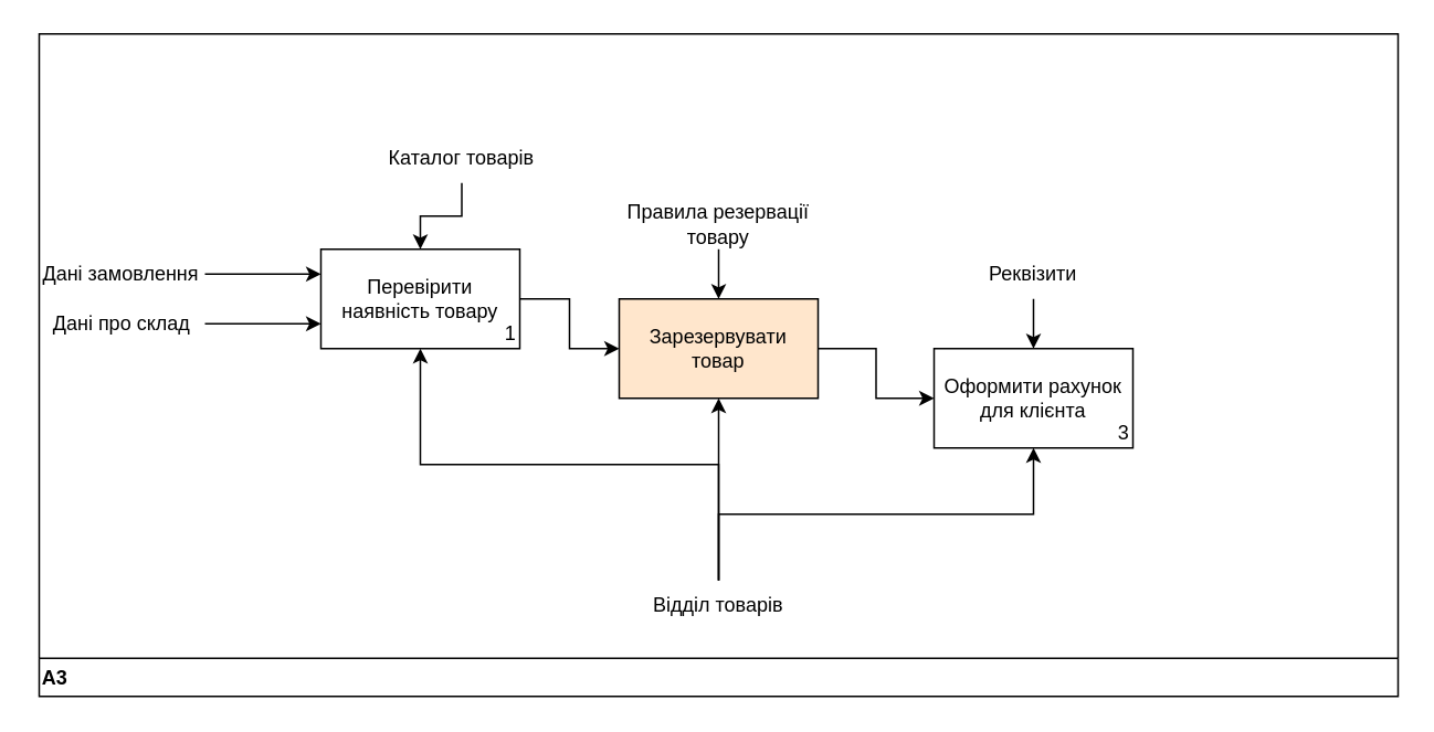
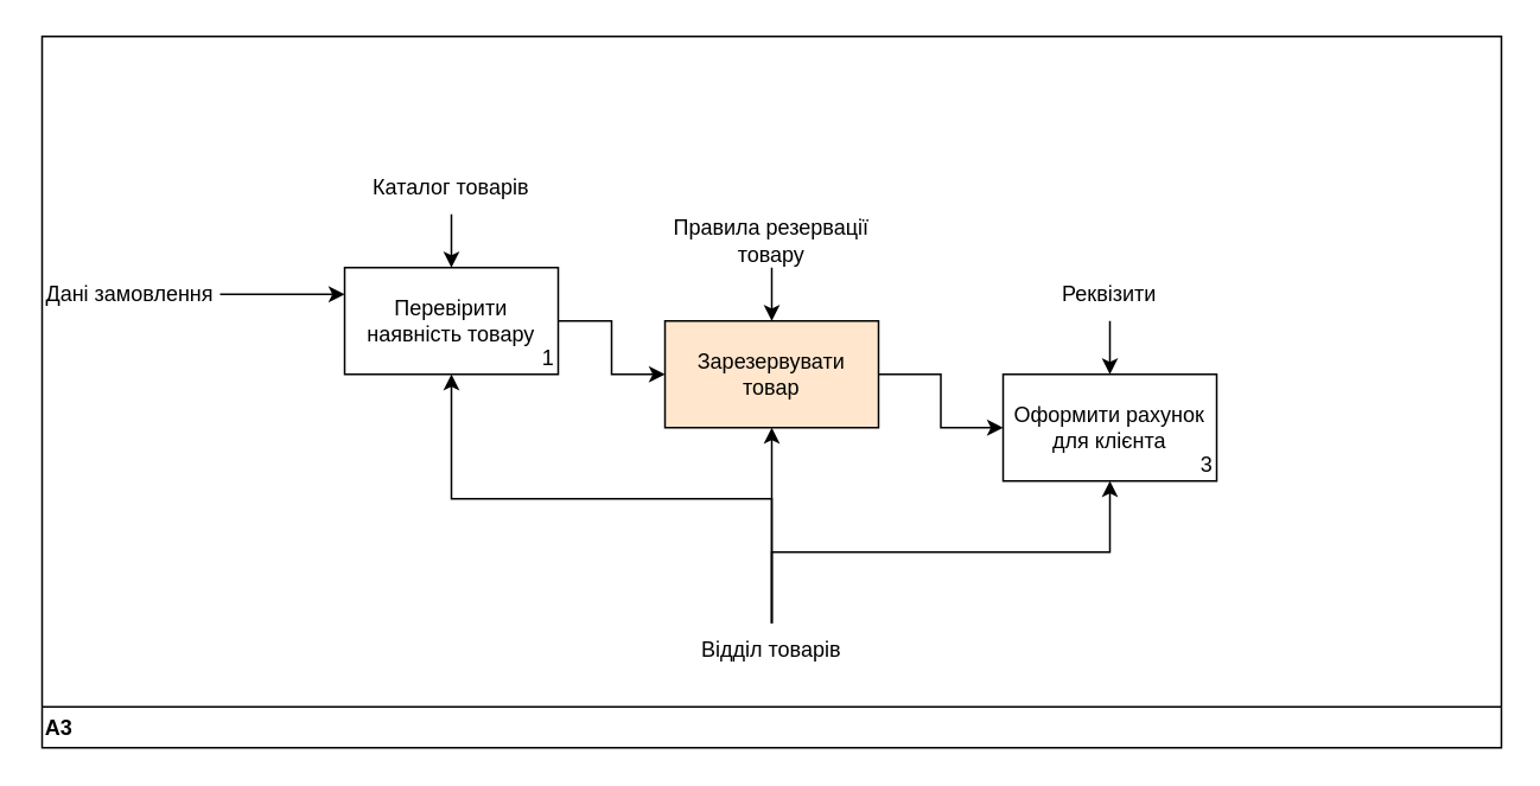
- <mxCell id="17" value="Каталог товарів" style="text;html=1;align=center;verticalAlign=middle;whiteSpace=wrap;rounded=0;" vertex="1" parent="2"><mxGeometry x="205" y="60" width="100" height="30" as="geometry" /></mxCell>
+ <mxCell id="17" value="Каталог товарів" style="text;html=1;align=center;verticalAlign=middle;whiteSpace=wrap;rounded=0;" vertex="1" parent="2"><mxGeometry x="180" y="70" width="100" height="30" as="geometry" /></mxCell>
- <mxCell id="10" value="Дані про склад" style="text;html=1;align=center;verticalAlign=middle;whiteSpace=wrap;rounded=0;" vertex="1" parent="2"><mxGeometry y="160" width="100" height="30" as="geometry" /></mxCell>
- <mxCell id="9" style="edgeStyle=orthogonalEdgeStyle;rounded=0;orthogonalLoop=1;jettySize=auto;html=1;exitX=1;exitY=0.5;exitDx=0;exitDy=0;entryX=0;entryY=0.75;entryDx=0;entryDy=0;" edge="1" parent="2" source="10" target="4"><mxGeometry relative="1" as="geometry" /></mxCell>
